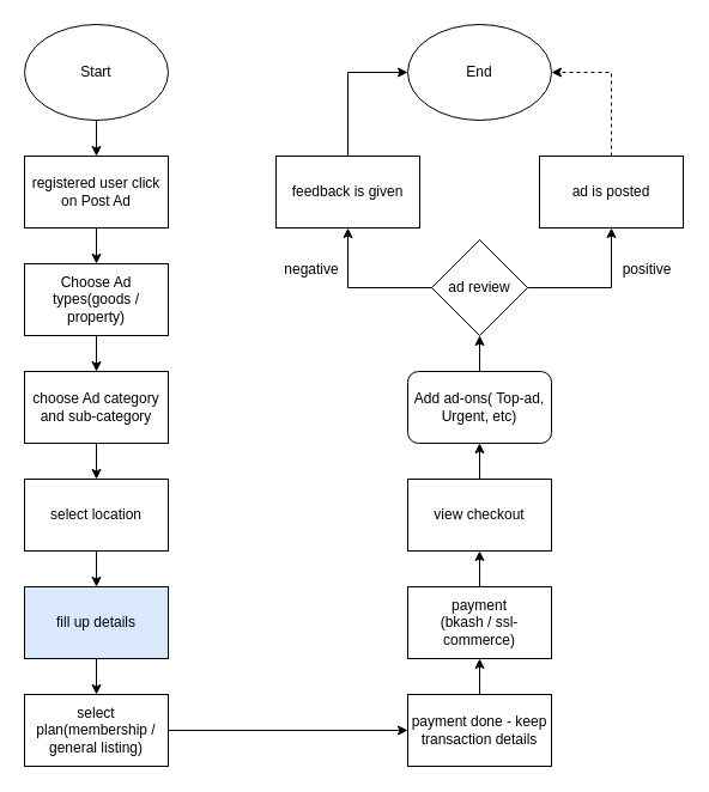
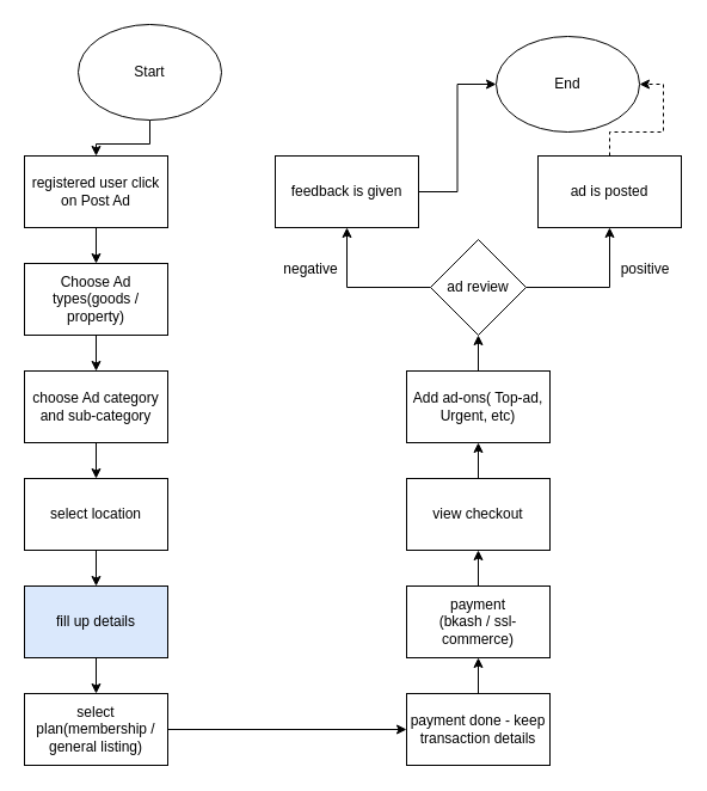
- <mxCell id="5" value="Start" style="ellipse;whiteSpace=wrap;html=1;" vertex="1" parent="1"><mxGeometry x="20" y="20" width="120" height="80" as="geometry" /></mxCell>
+ <mxCell id="5" value="Start" style="ellipse;whiteSpace=wrap;html=1;" vertex="1" parent="1"><mxGeometry x="65" y="20" width="120" height="80" as="geometry" /></mxCell>
- <mxCell id="31" value="End" style="ellipse;whiteSpace=wrap;html=1;" vertex="1" parent="1"><mxGeometry x="340" y="20" width="120" height="80" as="geometry" /></mxCell>
+ <mxCell id="31" value="End" style="ellipse;whiteSpace=wrap;html=1;" vertex="1" parent="1"><mxGeometry x="415" y="30" width="120" height="80" as="geometry" /></mxCell>
- <mxCell id="17" value="Add ad-ons( Top-ad, Urgent, etc)" style="whiteSpace=wrap;html=1;rounded=1;" vertex="1" parent="1"><mxGeometry x="340" y="310" width="120" height="60" as="geometry" /></mxCell>
+ <mxCell id="17" value="Add ad-ons( Top-ad, Urgent, etc)" style="rounded=0;whiteSpace=wrap;html=1;" vertex="1" parent="1"><mxGeometry x="340" y="310" width="120" height="60" as="geometry" /></mxCell>
